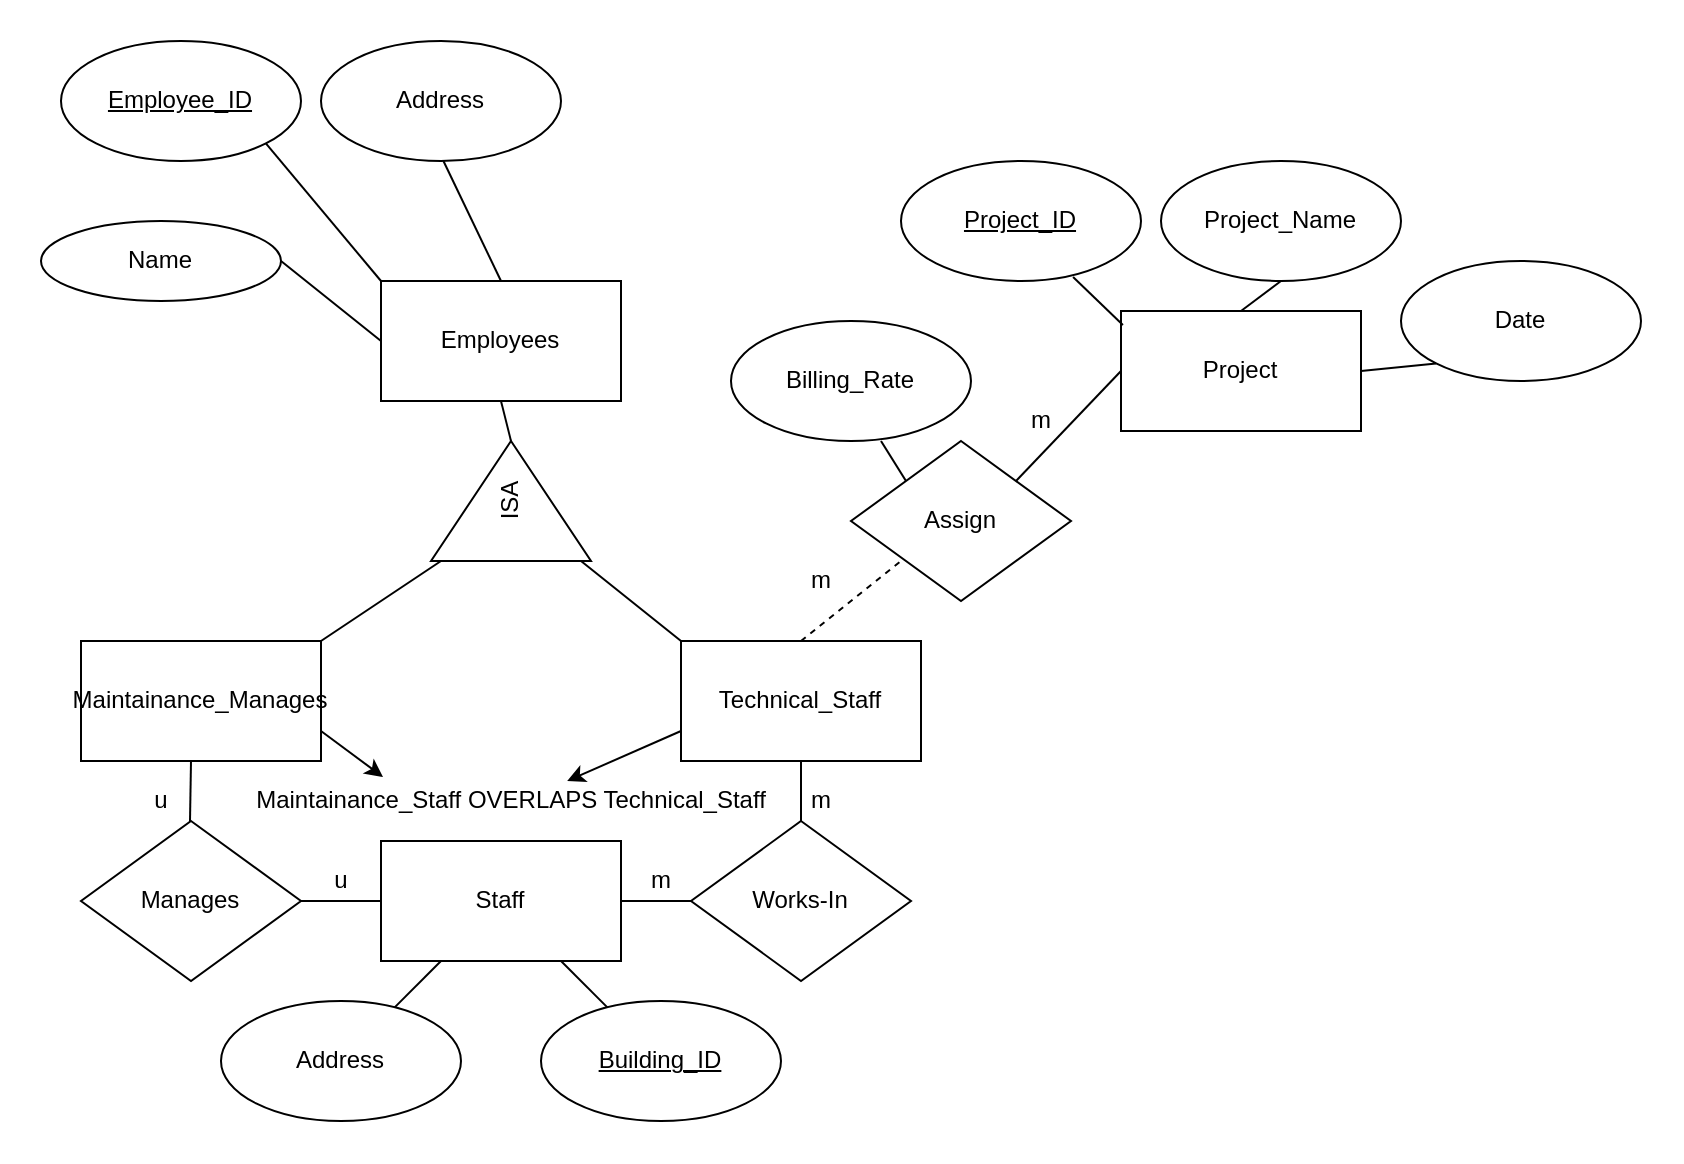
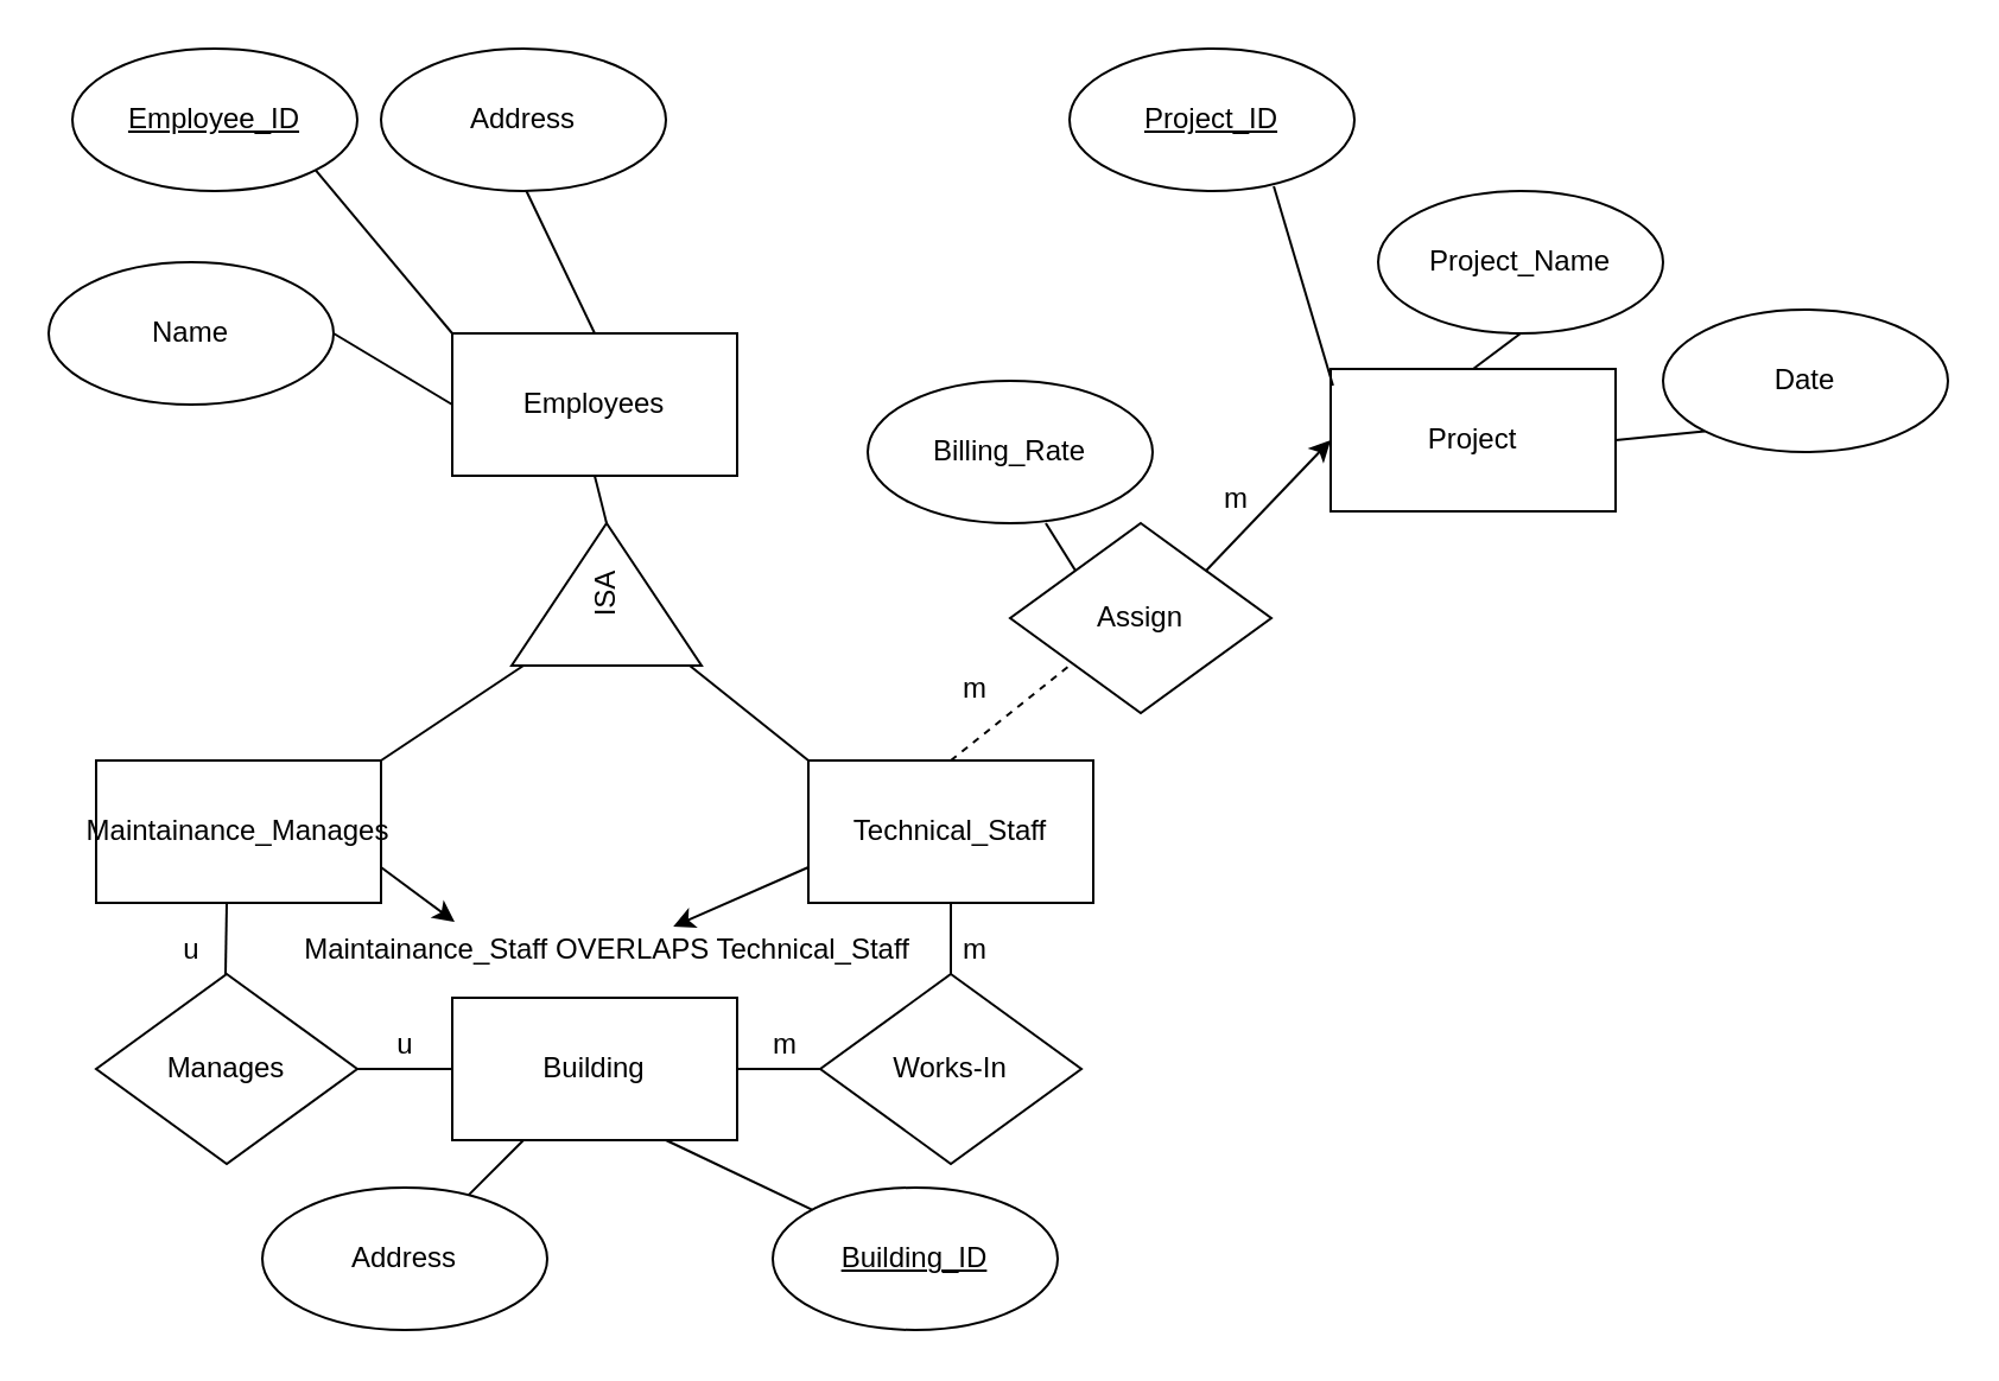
- <mxCell id="35" value="&lt;u&gt;Project_ID&lt;/u&gt;" style="ellipse;whiteSpace=wrap;html=1;" vertex="1" parent="1"><mxGeometry x="450" y="80" width="120" height="60" as="geometry" /></mxCell>
+ <mxCell id="35" value="&lt;u&gt;Project_ID&lt;/u&gt;" style="ellipse;whiteSpace=wrap;html=1;" vertex="1" parent="1"><mxGeometry x="450" y="20" width="120" height="60" as="geometry" /></mxCell>
- <mxCell id="6" value="Name" style="ellipse;whiteSpace=wrap;html=1;" vertex="1" parent="1"><mxGeometry x="20" y="110" width="120" height="40" as="geometry" /></mxCell>
+ <mxCell id="6" value="Name" style="ellipse;whiteSpace=wrap;html=1;" vertex="1" parent="1"><mxGeometry x="20" y="110" width="120" height="60" as="geometry" /></mxCell>
- <mxCell id="32" value="" style="endArrow=none;html=1;entryX=0;entryY=0.5;entryDx=0;entryDy=0;exitX=1;exitY=0;exitDx=0;exitDy=0;" edge="1" parent="1" source="26" target="30"><mxGeometry width="50" height="50" relative="1" as="geometry"><mxPoint x="600" y="290" as="sourcePoint" /><mxPoint x="650" y="240" as="targetPoint" /></mxGeometry></mxCell>
+ <mxCell id="32" value="" style="endArrow=classic;html=1;entryX=0;entryY=0.5;entryDx=0;entryDy=0;exitX=1;exitY=0;exitDx=0;exitDy=0;" edge="1" parent="1" source="26" target="30"><mxGeometry width="50" height="50" relative="1" as="geometry"><mxPoint x="600" y="290" as="sourcePoint" /><mxPoint x="650" y="240" as="targetPoint" /></mxGeometry></mxCell>
- <mxCell id="18" value="Staff" style="rounded=0;whiteSpace=wrap;html=1;" vertex="1" parent="1"><mxGeometry x="190" y="420" width="120" height="60" as="geometry" /></mxCell>
+ <mxCell id="18" value="Building" style="rounded=0;whiteSpace=wrap;html=1;" vertex="1" parent="1"><mxGeometry x="190" y="420" width="120" height="60" as="geometry" /></mxCell>
- <mxCell id="44" value="&lt;u&gt;Building_ID&lt;/u&gt;" style="ellipse;whiteSpace=wrap;html=1;" vertex="1" parent="1"><mxGeometry x="270" y="500" width="120" height="60" as="geometry" /></mxCell>
+ <mxCell id="44" value="&lt;u&gt;Building_ID&lt;/u&gt;" style="ellipse;whiteSpace=wrap;html=1;" vertex="1" parent="1"><mxGeometry x="325" y="500" width="120" height="60" as="geometry" /></mxCell>
